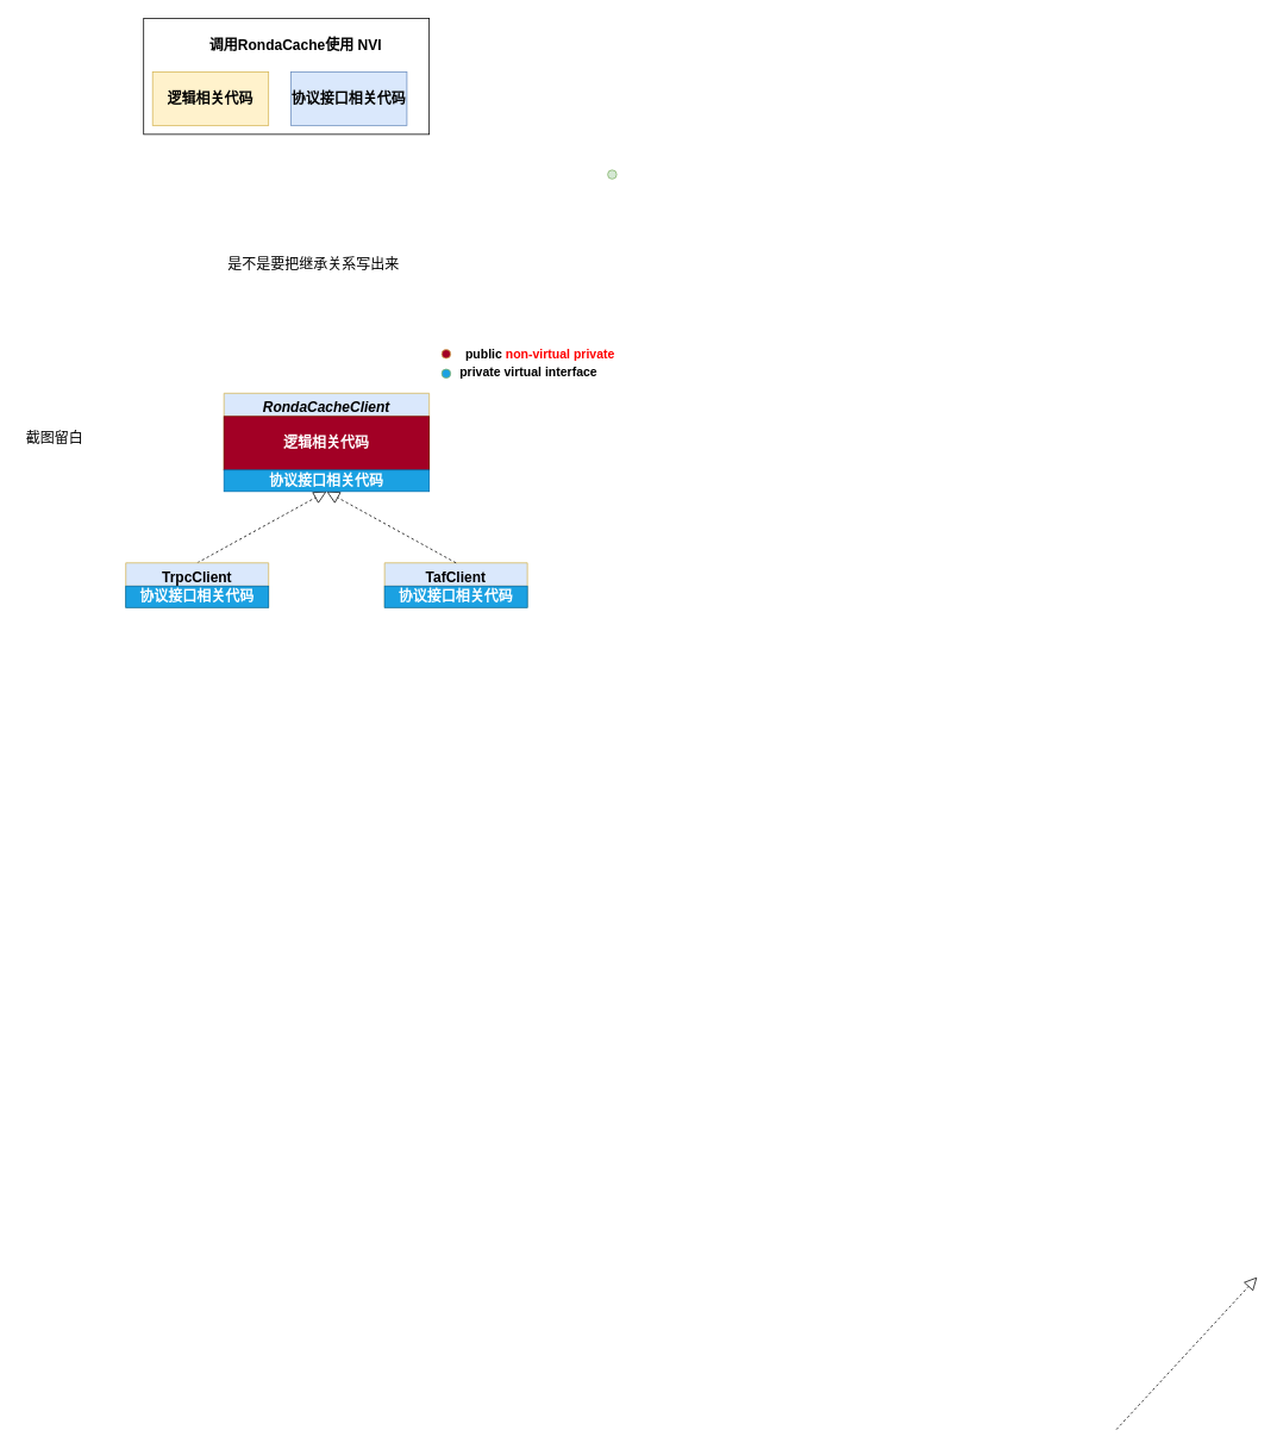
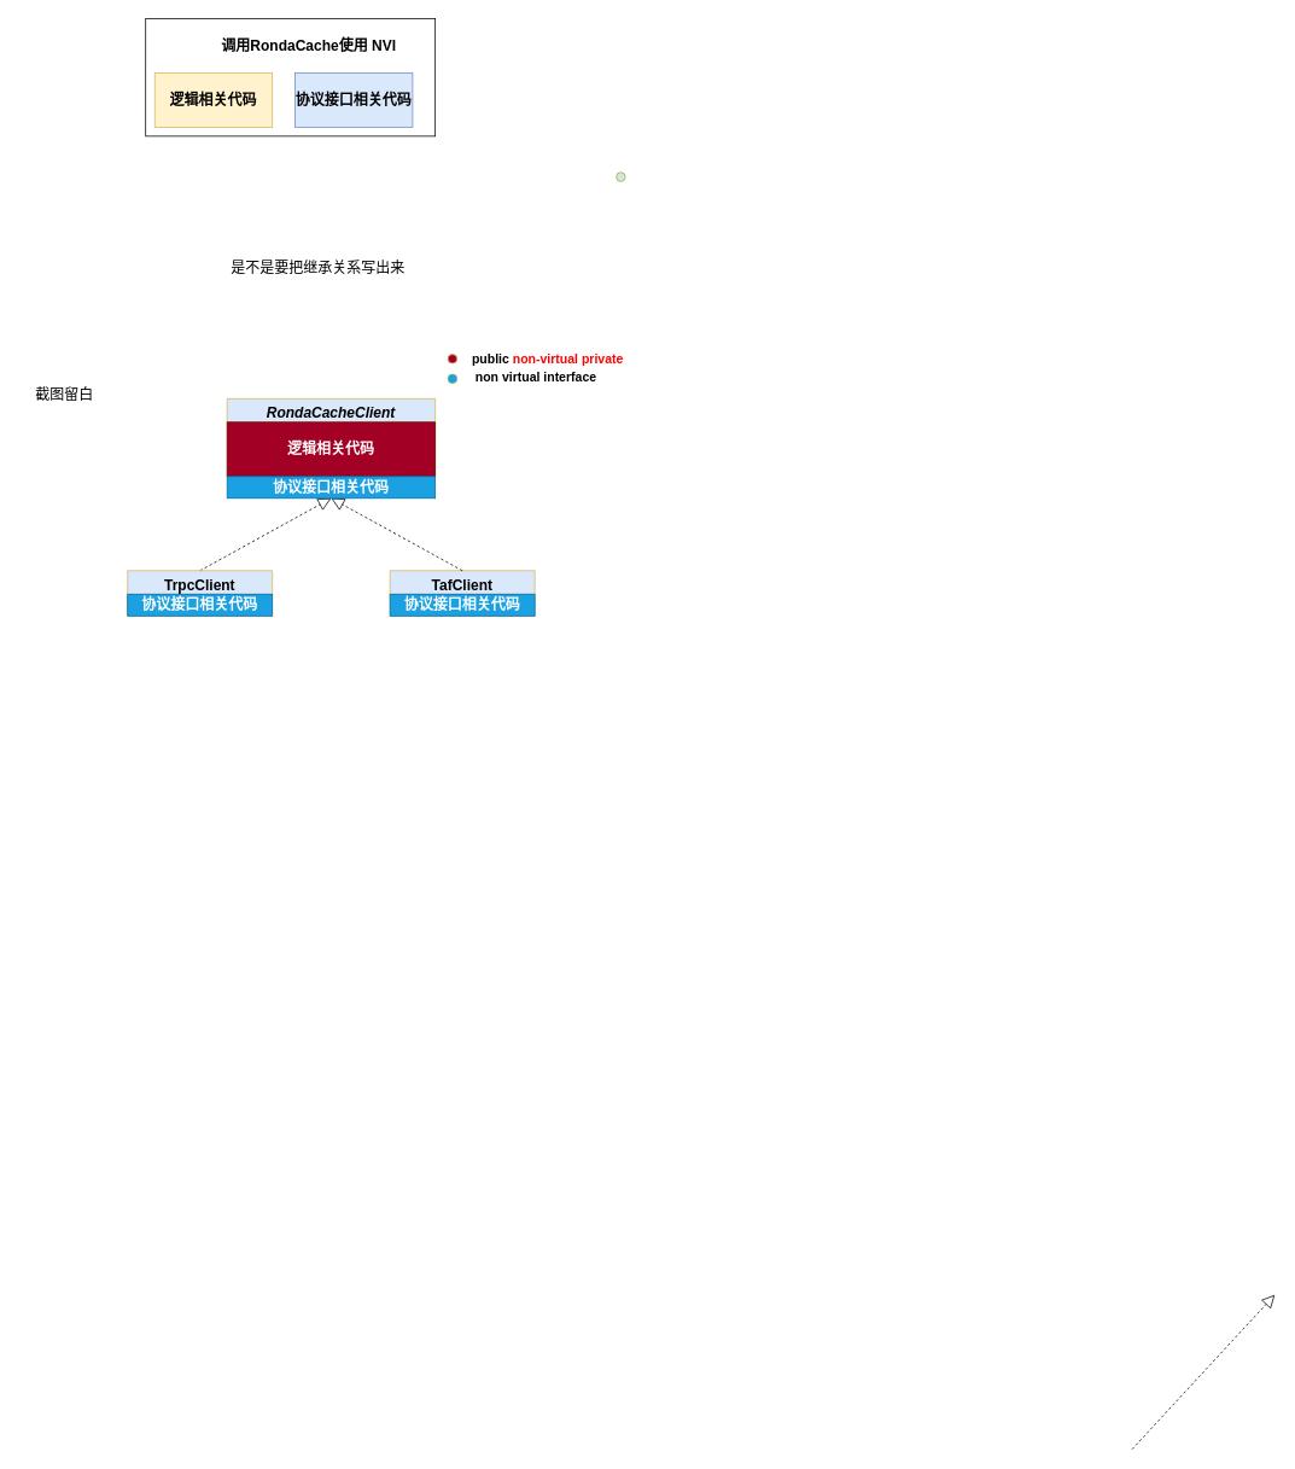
- <mxCell id="9" value="&lt;font color=&quot;#000000&quot; style=&quot;font-size: 16px&quot;&gt;&lt;b&gt;调用RondaCache使用 NVI&lt;/b&gt;&lt;/font&gt;" style="text;html=1;align=center;verticalAlign=middle;resizable=0;points=[];autosize=1;strokeColor=none;fillColor=none;fontSize=14;fontColor=#FF0000;" vertex="1" parent="1"><mxGeometry x="225" y="40" width="210" height="20" as="geometry" /></mxCell>
+ <mxCell id="9" value="&lt;font color=&quot;#000000&quot; style=&quot;font-size: 16px&quot;&gt;&lt;b&gt;调用RondaCache使用 NVI&lt;/b&gt;&lt;/font&gt;" style="text;html=1;align=center;verticalAlign=middle;resizable=0;points=[];autosize=1;strokeColor=none;fillColor=none;fontSize=14;fontColor=#FF0000;" vertex="1" parent="1"><mxGeometry x="235" y="40" width="210" height="20" as="geometry" /></mxCell>
- <mxCell id="8" value="&lt;font style=&quot;font-size: 14px&quot;&gt;&lt;b&gt;private virtual interface&lt;/b&gt;&lt;/font&gt;" style="text;html=1;align=center;verticalAlign=middle;resizable=0;points=[];autosize=1;strokeColor=none;fillColor=none;fontSize=16;" vertex="1" parent="1"><mxGeometry x="506" y="401" width="170" height="30" as="geometry" /></mxCell>
+ <mxCell id="8" value="&lt;font style=&quot;font-size: 14px&quot;&gt;&lt;b&gt;non virtual interface&lt;/b&gt;&lt;/font&gt;" style="text;html=1;align=center;verticalAlign=middle;resizable=0;points=[];autosize=1;strokeColor=none;fillColor=none;fontSize=16;" vertex="1" parent="1"><mxGeometry x="506" y="401" width="170" height="30" as="geometry" /></mxCell>
- <mxCell id="22" value="截图留白" style="text;html=1;align=center;verticalAlign=middle;resizable=0;points=[];autosize=1;strokeColor=none;fillColor=none;fontSize=16;fontColor=#000000;" vertex="1" parent="1"><mxGeometry x="20" y="480" width="80" height="20" as="geometry" /></mxCell>
+ <mxCell id="22" value="截图留白" style="text;html=1;align=center;verticalAlign=middle;resizable=0;points=[];autosize=1;strokeColor=none;fillColor=none;fontSize=16;fontColor=#000000;" vertex="1" parent="1"><mxGeometry x="30" y="425" width="80" height="20" as="geometry" /></mxCell>
